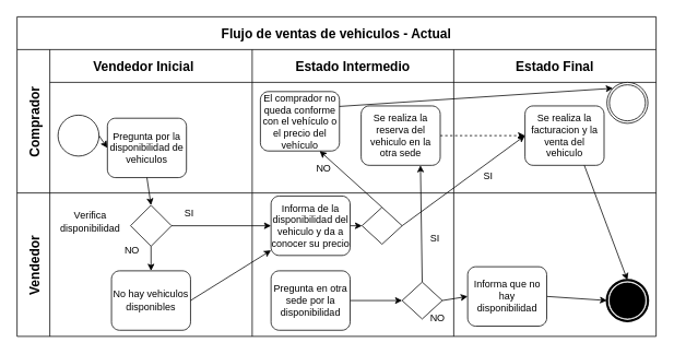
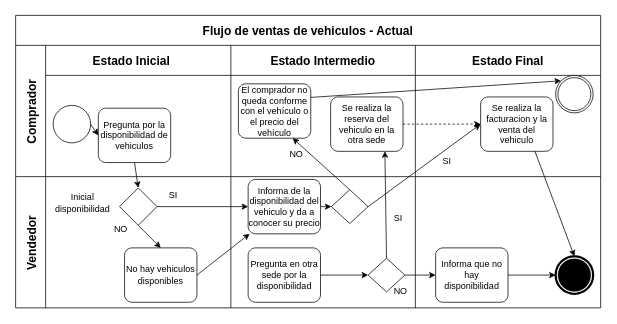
- <mxCell id="4" value="Vendedor Inicial    " style="swimlane;swimlaneHead=0;swimlaneBody=0;fontStyle=1;strokeColor=inherit;connectable=0;fillColor=none;startSize=40;collapsible=0;recursiveResize=0;expand=0;fontSize=16;" parent="3" vertex="1"><mxGeometry x="40" width="247" height="175" as="geometry"><mxRectangle width="247" height="175" as="alternateBounds" /></mxGeometry></mxCell>
+ <mxCell id="4" value="Estado Inicial    " style="swimlane;swimlaneHead=0;swimlaneBody=0;fontStyle=1;strokeColor=inherit;connectable=0;fillColor=none;startSize=40;collapsible=0;recursiveResize=0;expand=0;fontSize=16;" parent="3" vertex="1"><mxGeometry x="40" width="247" height="175" as="geometry"><mxRectangle width="247" height="175" as="alternateBounds" /></mxGeometry></mxCell>
- <mxCell id="21" value="Verifica &lt;br&gt;disponibilidad" style="text;html=1;align=center;verticalAlign=middle;resizable=0;points=[];autosize=1;strokeColor=none;fillColor=none;" parent="19" vertex="1"><mxGeometry x="-1.5" y="15" width="100" height="40" as="geometry" /></mxCell>
+ <mxCell id="21" value="Inicial &lt;br&gt;disponibilidad" style="text;html=1;align=center;verticalAlign=middle;resizable=0;points=[];autosize=1;strokeColor=none;fillColor=none;" parent="19" vertex="1"><mxGeometry x="-1.5" y="15" width="100" height="40" as="geometry" /></mxCell>
- <mxCell id="36" value="Informa que no hay disponibilidad" style="points=[[0.25,0,0],[0.5,0,0],[0.75,0,0],[1,0.25,0],[1,0.5,0],[1,0.75,0],[0.75,1,0],[0.5,1,0],[0.25,1,0],[0,0.75,0],[0,0.5,0],[0,0.25,0]];shape=mxgraph.bpmn.task;whiteSpace=wrap;rectStyle=rounded;size=10;html=1;taskMarker=abstract;" parent="33" vertex="1"><mxGeometry x="17" y="90" width="96.5" height="72.5" as="geometry" /></mxCell>
+ <mxCell id="36" value="Informa que no hay disponibilidad" style="points=[[0.25,0,0],[0.5,0,0],[0.75,0,0],[1,0.25,0],[1,0.5,0],[1,0.75,0],[0.75,1,0],[0.5,1,0],[0.25,1,0],[0,0.75,0],[0,0.5,0],[0,0.25,0]];shape=mxgraph.bpmn.task;whiteSpace=wrap;rectStyle=rounded;size=10;html=1;taskMarker=abstract;" parent="33" vertex="1"><mxGeometry x="27" y="95" width="96.5" height="72.5" as="geometry" /></mxCell>
- <mxCell id="22" value="No hay vehiculos disponibles" style="points=[[0.25,0,0],[0.5,0,0],[0.75,0,0],[1,0.25,0],[1,0.5,0],[1,0.75,0],[0.75,1,0],[0.5,1,0],[0.25,1,0],[0,0.75,0],[0,0.5,0],[0,0.25,0]];shape=mxgraph.bpmn.task;whiteSpace=wrap;rectStyle=rounded;size=10;html=1;taskMarker=abstract;" parent="19" vertex="1"><mxGeometry x="75.25" y="95" width="96.5" height="72.5" as="geometry" /></mxCell>
+ <mxCell id="22" value="No hay vehiculos disponibles" style="points=[[0.25,0,0],[0.5,0,0],[0.75,0,0],[1,0.25,0],[1,0.5,0],[1,0.75,0],[0.75,1,0],[0.5,1,0],[0.25,1,0],[0,0.75,0],[0,0.5,0],[0,0.25,0]];shape=mxgraph.bpmn.task;whiteSpace=wrap;rectStyle=rounded;size=10;html=1;taskMarker=abstract;" parent="19" vertex="1"><mxGeometry x="105.25" y="95" width="96.5" height="72.5" as="geometry" /></mxCell>
